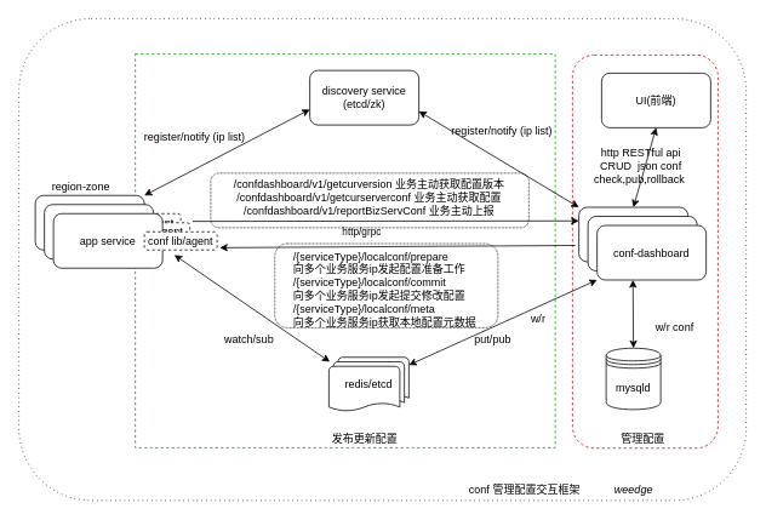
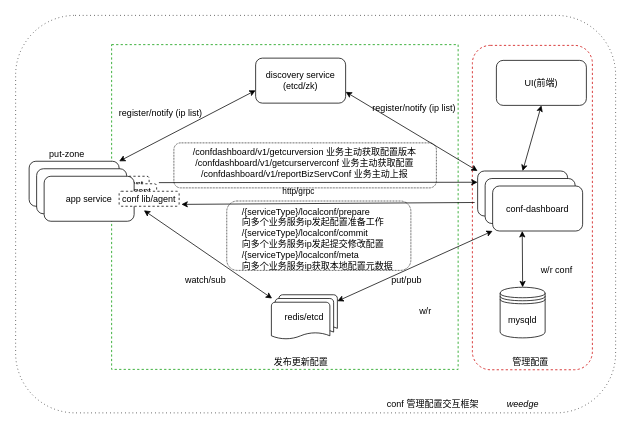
- <mxCell id="19" value="http RESTful api &lt;br&gt;CRUD&amp;nbsp; json conf&lt;br&gt;check,pub,rollback&amp;nbsp;" style="text;html=1;align=center;verticalAlign=middle;resizable=0;points=[];autosize=1;strokeColor=none;fillColor=none;" parent="1" vertex="1"><mxGeometry x="644" y="157" width="120" height="50" as="geometry" /></mxCell>
- <mxCell id="42" value="region-zone" style="text;html=1;align=center;verticalAlign=middle;resizable=0;points=[];autosize=1;strokeColor=none;fillColor=none;" vertex="1" parent="1"><mxGeometry x="48" y="194.5" width="80" height="20" as="geometry" /></mxCell>
+ <mxCell id="42" value="put-zone" style="text;html=1;align=center;verticalAlign=middle;resizable=0;points=[];autosize=1;strokeColor=none;fillColor=none;" vertex="1" parent="1"><mxGeometry x="48" y="194.5" width="80" height="20" as="geometry" /></mxCell>
- <mxCell id="31" value="w/r" style="text;html=1;align=center;verticalAlign=middle;resizable=0;points=[];autosize=1;strokeColor=none;fillColor=none;" parent="1" vertex="1"><mxGeometry x="576" y="340" width="30" height="20" as="geometry" /></mxCell>
+ <mxCell id="31" value="w/r" style="text;html=1;align=center;verticalAlign=middle;resizable=0;points=[];autosize=1;strokeColor=none;fillColor=none;" parent="1" vertex="1"><mxGeometry x="551" y="405" width="30" height="20" as="geometry" /></mxCell>
